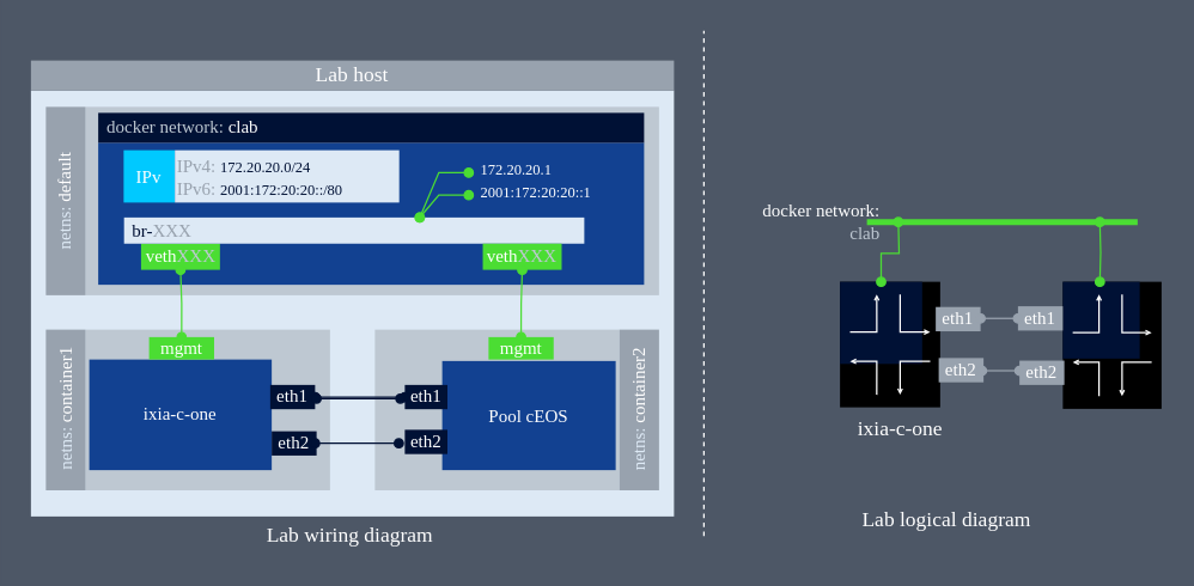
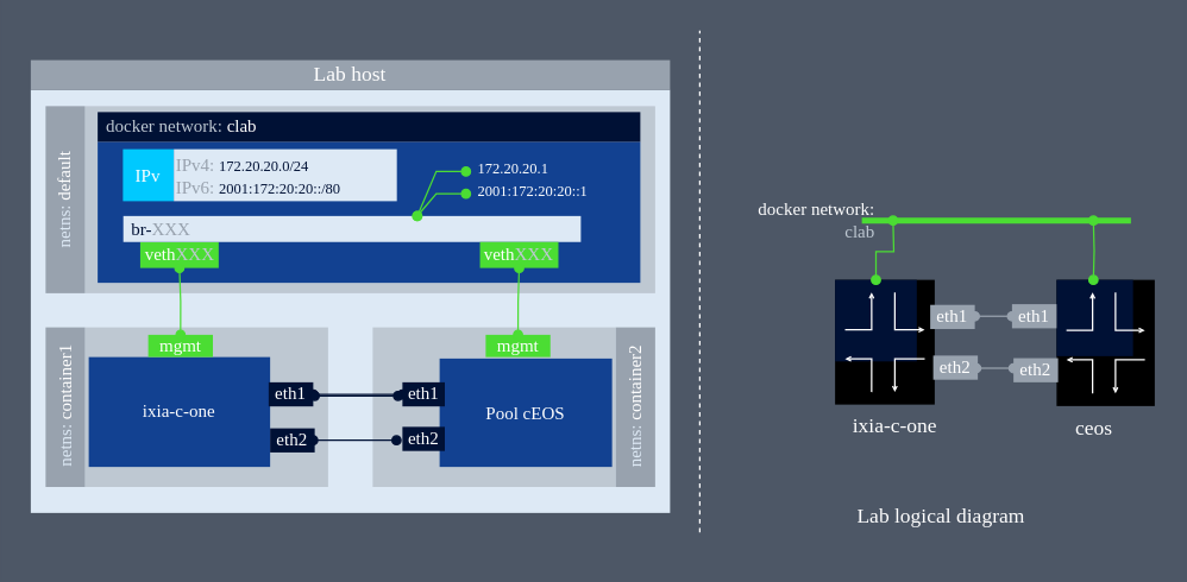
+ <mxCell id="57" value="&lt;font&gt;ceos&lt;/font&gt;" style="text;html=1;align=center;verticalAlign=middle;resizable=0;points=[];autosize=1;fontSize=14;fontFamily=Manrope;fontStyle=0;fontColor=#FFFFFF;" parent="38" vertex="1"><mxGeometry x="151.5" y="128" width="45" height="25" as="geometry" /></mxCell>
- <mxCell id="14" value="&lt;font&gt;Lab wiring diagram&lt;/font&gt;" style="text;html=1;align=center;verticalAlign=middle;resizable=0;points=[];autosize=1;fontSize=14;fontFamily=Manrope;fontStyle=0;fontColor=#FFFFFF;" parent="1" vertex="1"><mxGeometry x="165" y="345" width="135" height="25" as="geometry" /></mxCell>
